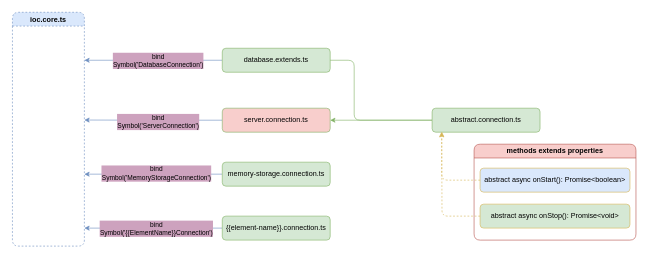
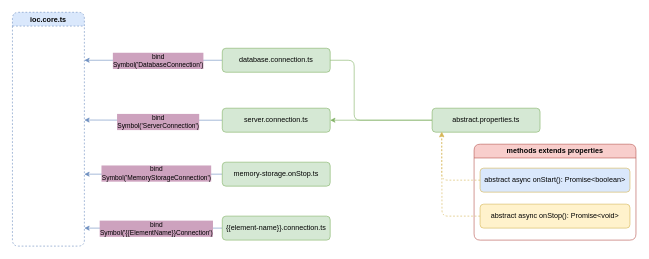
- <mxCell id="5" value="database.extends.ts" style="rounded=1;whiteSpace=wrap;html=1;fillColor=#d5e8d4;strokeColor=#82b366;" vertex="1" parent="1"><mxGeometry x="370" y="80" width="180" height="40" as="geometry" /></mxCell>
+ <mxCell id="5" value="database.connection.ts" style="rounded=1;whiteSpace=wrap;html=1;fillColor=#d5e8d4;strokeColor=#82b366;" vertex="1" parent="1"><mxGeometry x="370" y="80" width="180" height="40" as="geometry" /></mxCell>
- <mxCell id="7" value="server.connection.ts" style="rounded=1;whiteSpace=wrap;html=1;fillColor=#f8cecc;strokeColor=#82b366;" vertex="1" parent="1"><mxGeometry x="370" y="180" width="180" height="40" as="geometry" /></mxCell>
+ <mxCell id="7" value="server.connection.ts" style="rounded=1;whiteSpace=wrap;html=1;fillColor=#d5e8d4;strokeColor=#82b366;" vertex="1" parent="1"><mxGeometry x="370" y="180" width="180" height="40" as="geometry" /></mxCell>
- <mxCell id="14" value="abstract.connection.ts" style="rounded=1;whiteSpace=wrap;html=1;fillColor=#d5e8d4;strokeColor=#82b366;" vertex="1" parent="1"><mxGeometry x="720" y="180" width="180" height="40" as="geometry" /></mxCell>
+ <mxCell id="14" value="abstract.properties.ts" style="rounded=1;whiteSpace=wrap;html=1;fillColor=#d5e8d4;strokeColor=#82b366;" vertex="1" parent="1"><mxGeometry x="720" y="180" width="180" height="40" as="geometry" /></mxCell>
- <mxCell id="10" value="memory-storage.connection.ts" style="rounded=1;whiteSpace=wrap;html=1;fillColor=#d5e8d4;strokeColor=#82b366;" vertex="1" parent="1"><mxGeometry x="370" y="270" width="180" height="40" as="geometry" /></mxCell>
+ <mxCell id="10" value="memory-storage.onStop.ts" style="rounded=1;whiteSpace=wrap;html=1;fillColor=#d5e8d4;strokeColor=#82b366;" vertex="1" parent="1"><mxGeometry x="370" y="270" width="180" height="40" as="geometry" /></mxCell>
- <mxCell id="17" value="abstract async onStop(): Promise&amp;lt;void&amp;gt;" style="rounded=1;whiteSpace=wrap;html=1;fillColor=#d5e8d4;strokeColor=#d6b656;" vertex="1" parent="15"><mxGeometry x="10" y="100" width="250" height="40" as="geometry" /></mxCell>
+ <mxCell id="17" value="abstract async onStop(): Promise&amp;lt;void&amp;gt;" style="rounded=1;whiteSpace=wrap;html=1;fillColor=#fff2cc;strokeColor=#d6b656;" vertex="1" parent="15"><mxGeometry x="10" y="100" width="250" height="40" as="geometry" /></mxCell>
